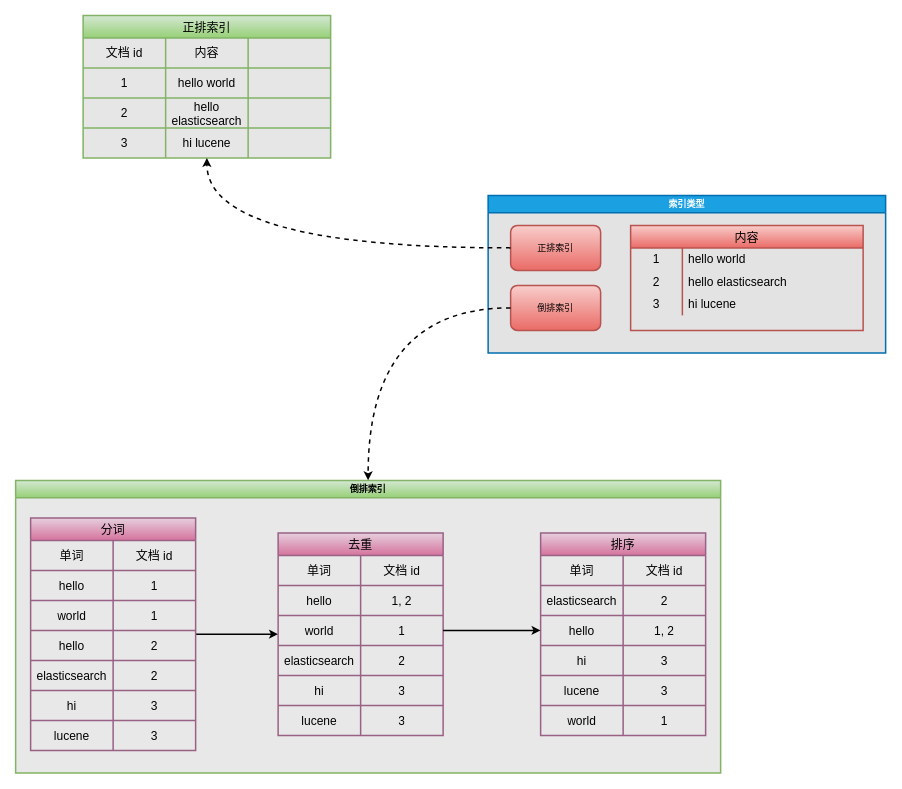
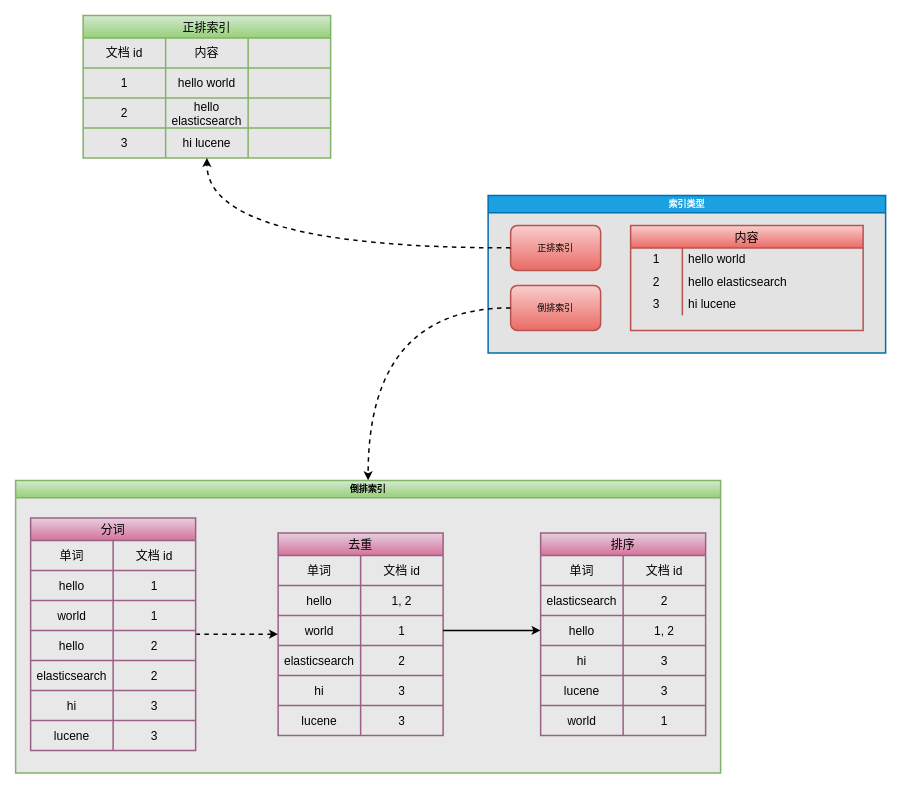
- <mxCell id="33" style="edgeStyle=orthogonalEdgeStyle;rounded=0;orthogonalLoop=1;jettySize=auto;html=1;entryX=0;entryY=0.5;entryDx=0;entryDy=0;strokeWidth=2;curved=1;" edge="1" parent="32" source="34" target="56"><mxGeometry relative="1" as="geometry" /></mxCell>
+ <mxCell id="33" style="edgeStyle=orthogonalEdgeStyle;rounded=0;orthogonalLoop=1;jettySize=auto;html=1;entryX=0;entryY=0.5;entryDx=0;entryDy=0;strokeWidth=2;curved=1;dashed=1;" edge="1" parent="32" source="34" target="56"><mxGeometry relative="1" as="geometry" /></mxCell>
